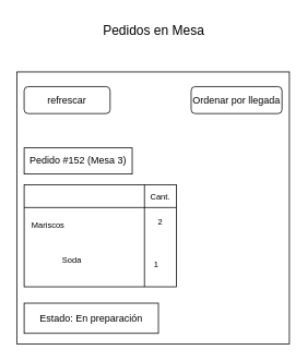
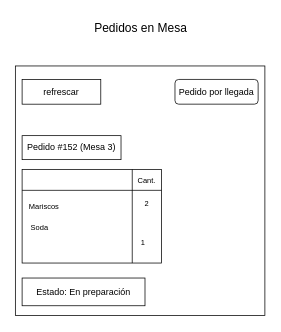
- <mxCell id="4" value="refrescar" style="rounded=1;whiteSpace=wrap;html=1;" vertex="1" parent="1"><mxGeometry x="29" y="105" width="105" height="33" as="geometry" /></mxCell>
+ <mxCell id="4" value="refrescar" style="whiteSpace=wrap;html=1;rounded=0;" vertex="1" parent="1"><mxGeometry x="29" y="105" width="105" height="33" as="geometry" /></mxCell>
- <mxCell id="5" value="Ordenar por llegada" style="rounded=1;whiteSpace=wrap;html=1;" vertex="1" parent="1"><mxGeometry x="233" y="105" width="111" height="33" as="geometry" /></mxCell>
+ <mxCell id="5" value="Pedido por llegada" style="rounded=1;whiteSpace=wrap;html=1;" vertex="1" parent="1"><mxGeometry x="233" y="105" width="111" height="33" as="geometry" /></mxCell>
- <mxCell id="12" value="Soda" style="text;html=1;align=center;verticalAlign=middle;resizable=0;points=[];autosize=1;strokeColor=none;fillColor=none;fontSize=10;" vertex="1" parent="1"><mxGeometry x="66" y="305" width="41" height="24" as="geometry" /></mxCell>
+ <mxCell id="12" value="Soda" style="text;html=1;align=center;verticalAlign=middle;resizable=0;points=[];autosize=1;strokeColor=none;fillColor=none;fontSize=10;" vertex="1" parent="1"><mxGeometry x="31" y="290" width="41" height="24" as="geometry" /></mxCell>
